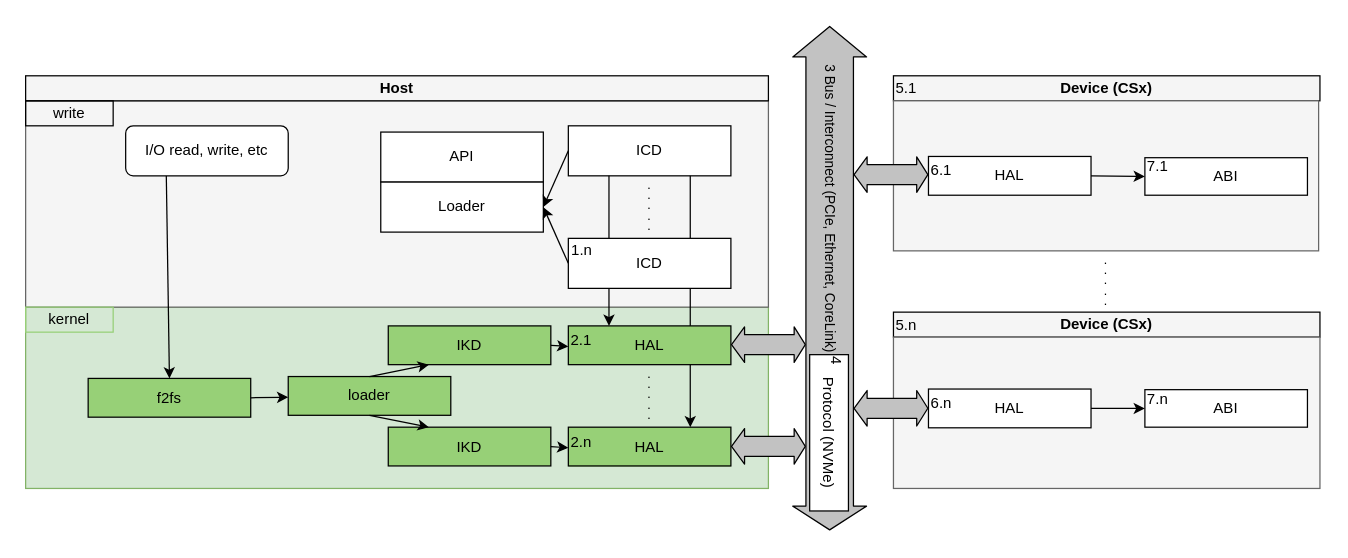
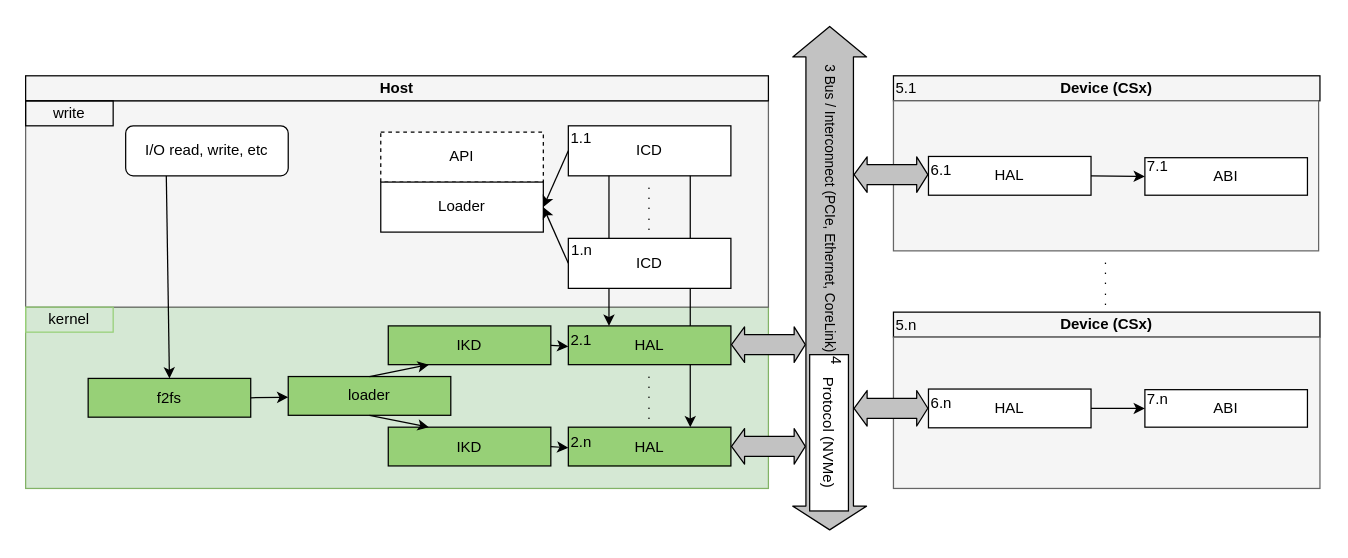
+ <mxCell id="10" value="&lt;div&gt;1.1&lt;/div&gt;" style="rounded=0;whiteSpace=wrap;html=1;labelBackgroundColor=none;strokeColor=none;fillColor=none;" parent="8" vertex="1"><mxGeometry width="20.8" height="20" as="geometry" /></mxCell>
- <mxCell id="5" value="&lt;div&gt;API&lt;/div&gt;" style="rounded=0;whiteSpace=wrap;html=1;" parent="4" vertex="1"><mxGeometry width="130" height="40" as="geometry" /></mxCell>
+ <mxCell id="5" value="&lt;div&gt;API&lt;/div&gt;" style="rounded=0;whiteSpace=wrap;html=1;dashed=1;" parent="4" vertex="1"><mxGeometry width="130" height="40" as="geometry" /></mxCell>
